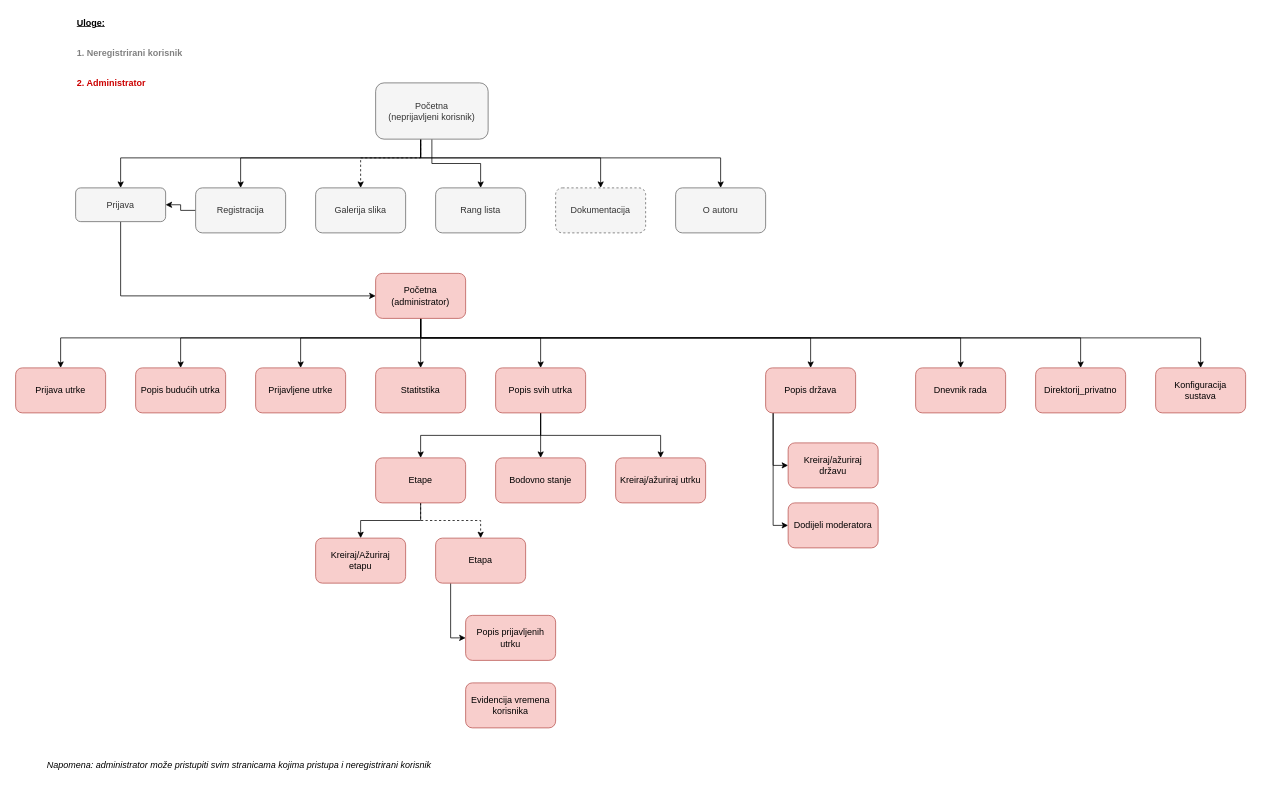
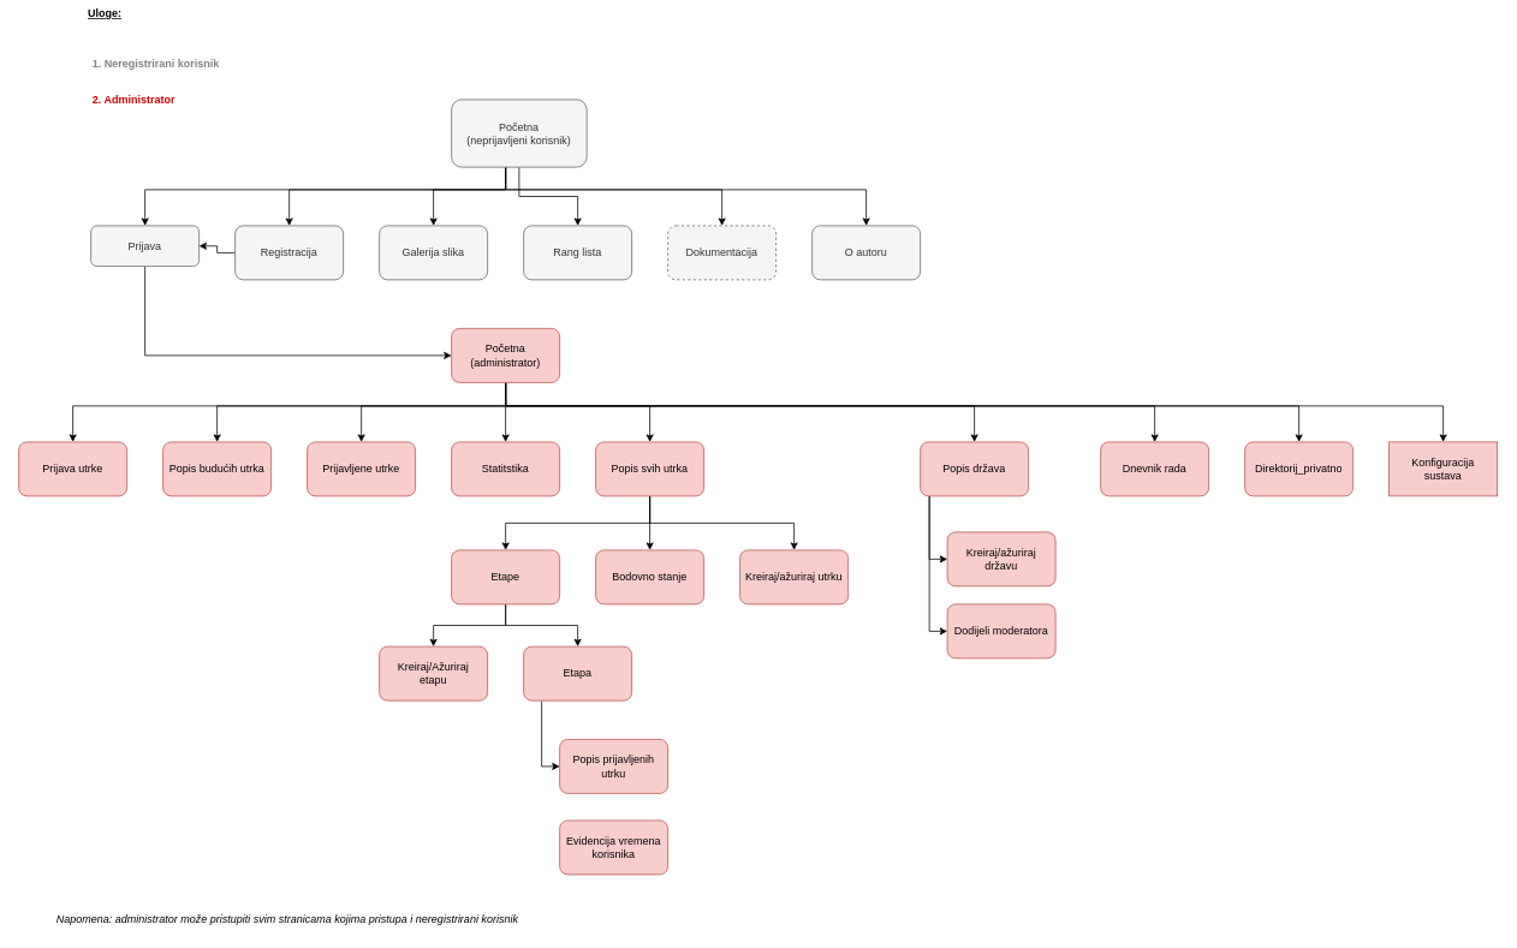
- <mxCell id="17" value="Uloge: " style="text;html=1;strokeColor=none;fillColor=none;align=left;verticalAlign=middle;whiteSpace=wrap;rounded=0;shadow=0;glass=0;sketch=0;fontStyle=5" vertex="1" parent="1"><mxGeometry x="100" y="20" width="40" height="20" as="geometry" /></mxCell>
+ <mxCell id="17" value="Uloge: " style="text;html=1;strokeColor=none;fillColor=none;align=left;verticalAlign=middle;whiteSpace=wrap;rounded=0;shadow=0;glass=0;sketch=0;fontStyle=5" vertex="1" parent="1"><mxGeometry x="95" y="5" width="40" height="20" as="geometry" /></mxCell>
- <mxCell id="4" style="edgeStyle=orthogonalEdgeStyle;rounded=0;orthogonalLoop=1;jettySize=auto;html=1;entryX=0.5;entryY=0;entryDx=0;entryDy=0;dashed=1;" edge="1" parent="1" source="8" target="13"><mxGeometry relative="1" as="geometry"><Array as="points"><mxPoint x="560" y="210" /><mxPoint x="480" y="210" /></Array></mxGeometry></mxCell>
+ <mxCell id="4" style="edgeStyle=orthogonalEdgeStyle;rounded=0;orthogonalLoop=1;jettySize=auto;html=1;entryX=0.5;entryY=0;entryDx=0;entryDy=0;" edge="1" parent="1" source="8" target="13"><mxGeometry relative="1" as="geometry"><Array as="points"><mxPoint x="560" y="210" /><mxPoint x="480" y="210" /></Array></mxGeometry></mxCell>
- <mxCell id="56" value="Konfiguracija&lt;br&gt;sustava" style="rounded=1;whiteSpace=wrap;html=1;fillColor=#f8cecc;strokeColor=#b85450;glass=0;shadow=0;sketch=0;" vertex="1" parent="1"><mxGeometry x="1540" y="490" width="120" height="60" as="geometry" /></mxCell>
+ <mxCell id="56" value="Konfiguracija&lt;br&gt;sustava" style="whiteSpace=wrap;html=1;fillColor=#f8cecc;strokeColor=#b85450;glass=0;shadow=0;sketch=0;rounded=0;" vertex="1" parent="1"><mxGeometry x="1540" y="490" width="120" height="60" as="geometry" /></mxCell>
- <mxCell id="40" style="edgeStyle=orthogonalEdgeStyle;rounded=0;orthogonalLoop=1;jettySize=auto;html=1;entryX=0.5;entryY=0;entryDx=0;entryDy=0;fontColor=#004C99;dashed=1;" edge="1" parent="1" source="41" target="46"><mxGeometry relative="1" as="geometry" /></mxCell>
+ <mxCell id="40" style="edgeStyle=orthogonalEdgeStyle;rounded=0;orthogonalLoop=1;jettySize=auto;html=1;entryX=0.5;entryY=0;entryDx=0;entryDy=0;fontColor=#004C99;" edge="1" parent="1" source="41" target="46"><mxGeometry relative="1" as="geometry" /></mxCell>
